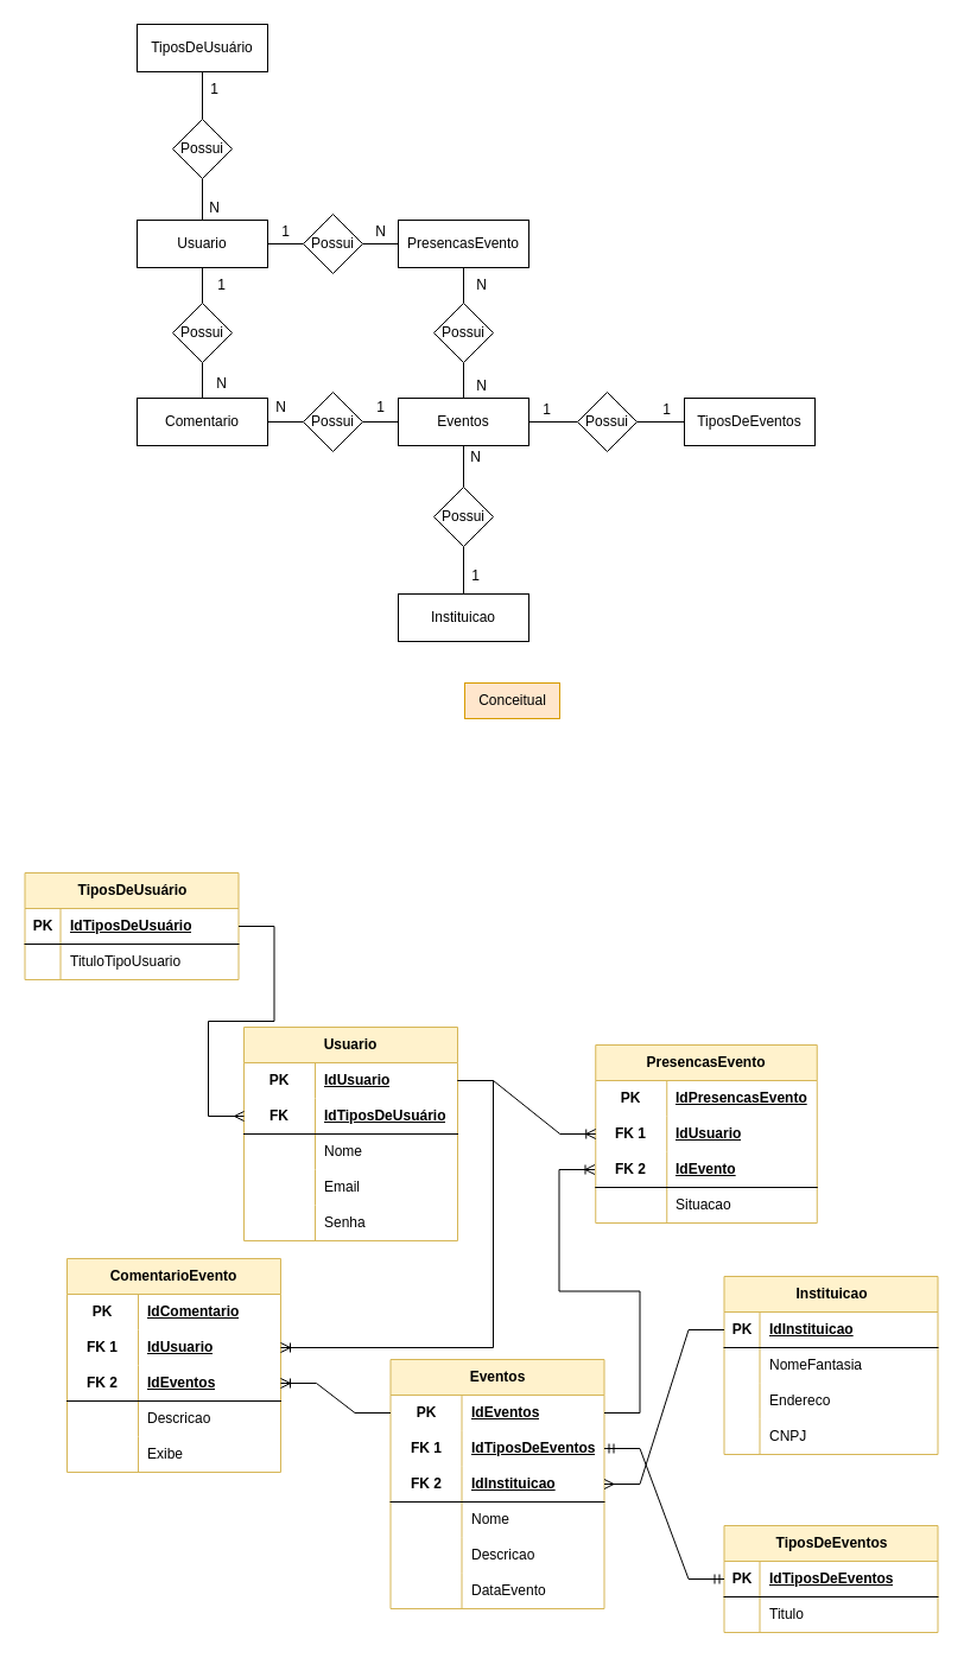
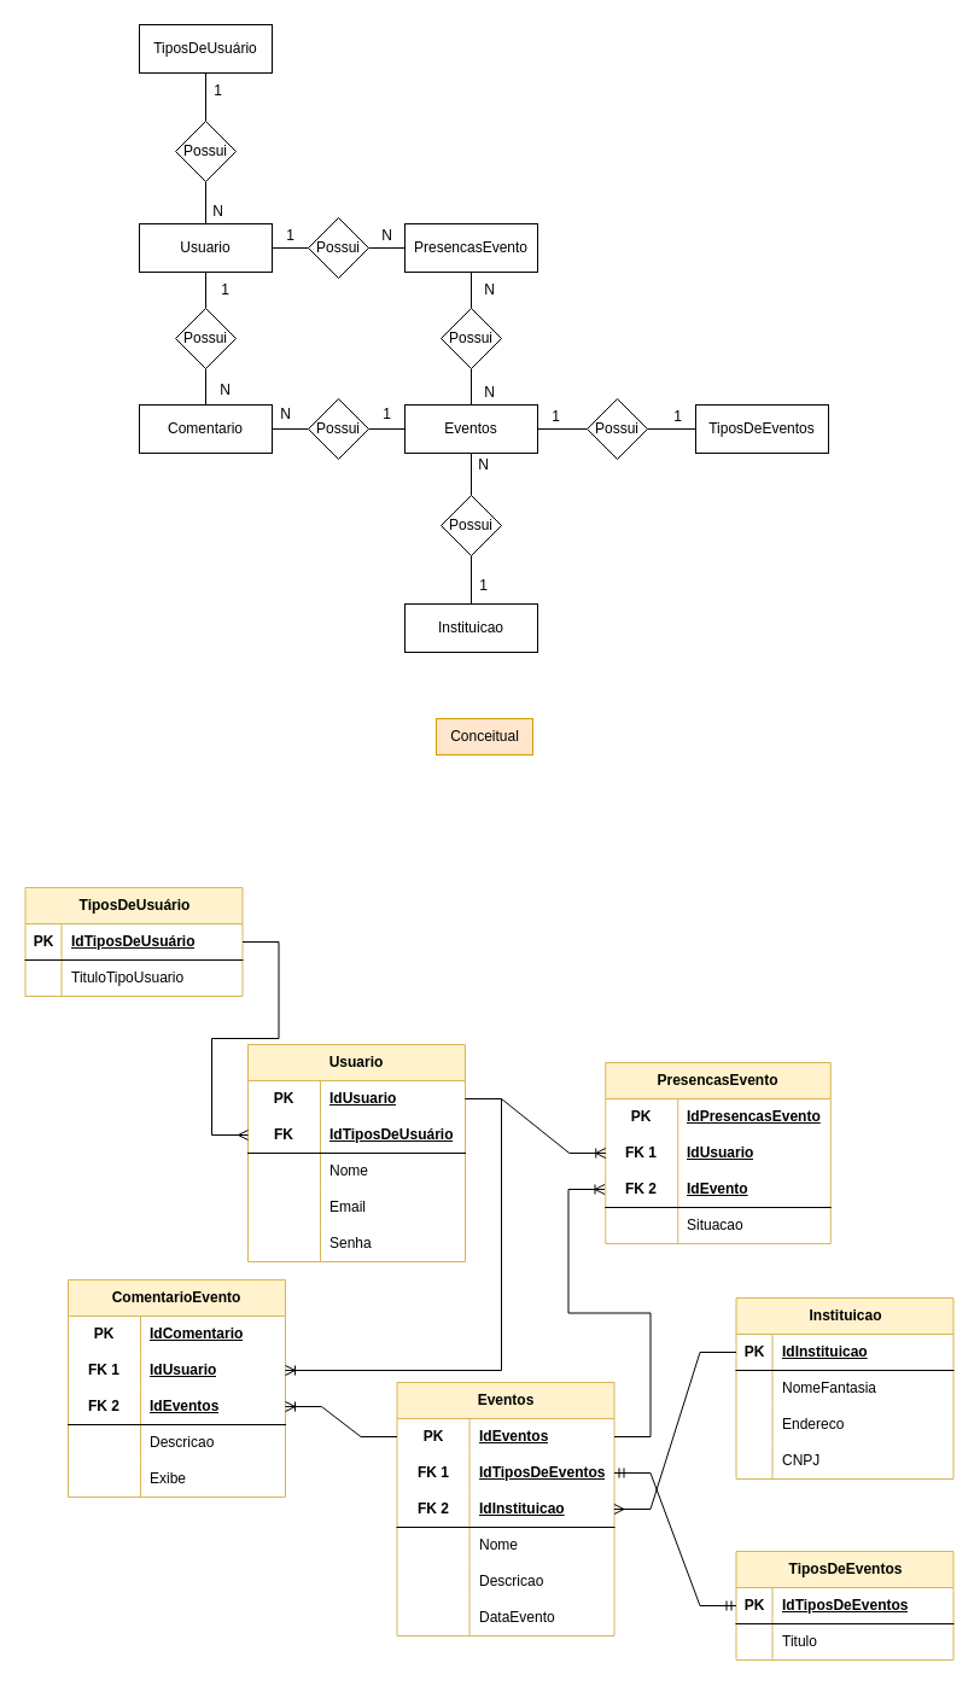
- <mxCell id="44" value="Conceitual" style="text;html=1;align=center;verticalAlign=middle;resizable=0;points=[];autosize=1;strokeColor=#d79b00;fillColor=#ffe6cc;" parent="1" vertex="1"><mxGeometry x="391" y="575" width="80" height="30" as="geometry" /></mxCell>
+ <mxCell id="44" value="Conceitual" style="text;html=1;align=center;verticalAlign=middle;resizable=0;points=[];autosize=1;strokeColor=#d79b00;fillColor=#ffe6cc;" parent="1" vertex="1"><mxGeometry x="361" y="595" width="80" height="30" as="geometry" /></mxCell>
